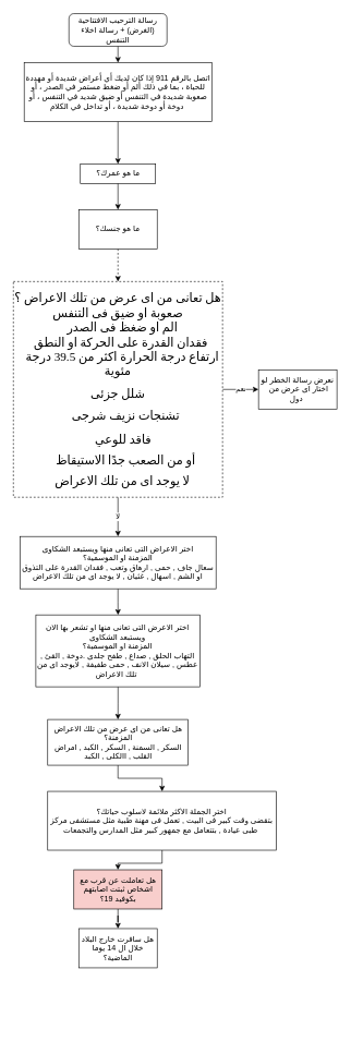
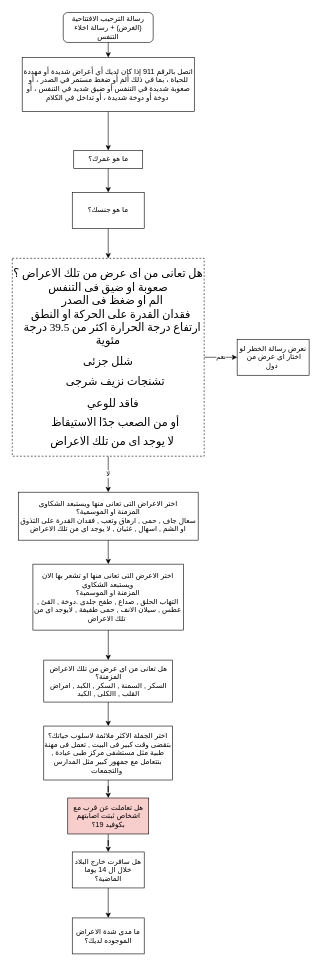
- <mxCell id="10" style="edgeStyle=orthogonalEdgeStyle;rounded=0;orthogonalLoop=1;jettySize=auto;html=1;entryX=0.5;entryY=0;entryDx=0;entryDy=0;dashed=1;" edge="1" parent="1" source="11" target="9"><mxGeometry relative="1" as="geometry" /></mxCell>
+ <mxCell id="10" style="edgeStyle=orthogonalEdgeStyle;rounded=0;orthogonalLoop=1;jettySize=auto;html=1;entryX=0.5;entryY=0;entryDx=0;entryDy=0;" edge="1" parent="1" source="11" target="9"><mxGeometry relative="1" as="geometry" /></mxCell>
- <mxCell id="21" value="اختر الجملة الاكثر ملائمة لاسلوب حياتك؟&lt;br&gt;بتقضى وقت كبير فى البيت , تعمل فى مهنة طبية مثل مستشفى مركز طبى عيادة , بتتعامل مع جمهور كبير مثل المدارس والتجمعات&amp;nbsp;" style="rounded=0;whiteSpace=wrap;html=1;" vertex="1" parent="1"><mxGeometry x="72.48" y="1210" width="350" height="90" as="geometry" /></mxCell>
+ <mxCell id="21" value="اختر الجملة الاكثر ملائمة لاسلوب حياتك؟&lt;br&gt;بتقضى وقت كبير فى البيت , تعمل فى مهنة طبية مثل مستشفى مركز طبى عيادة , بتتعامل مع جمهور كبير مثل المدارس والتجمعات&amp;nbsp;" style="rounded=0;whiteSpace=wrap;html=1;" vertex="1" parent="1"><mxGeometry x="72.48" y="1210" width="215.01" height="90" as="geometry" /></mxCell>
+ <mxCell id="24" style="edgeStyle=orthogonalEdgeStyle;rounded=0;orthogonalLoop=1;jettySize=auto;html=1;" edge="1" parent="1" source="25" target="26"><mxGeometry relative="1" as="geometry"><mxPoint x="180.005" y="1560" as="targetPoint" /></mxGeometry></mxCell>
+ <mxCell id="26" value="ما مدى شدة الاعراض الموجوده لديك؟" style="rounded=0;whiteSpace=wrap;html=1;" vertex="1" parent="1"><mxGeometry x="120.005" y="1530" width="120" height="60" as="geometry" /></mxCell>
